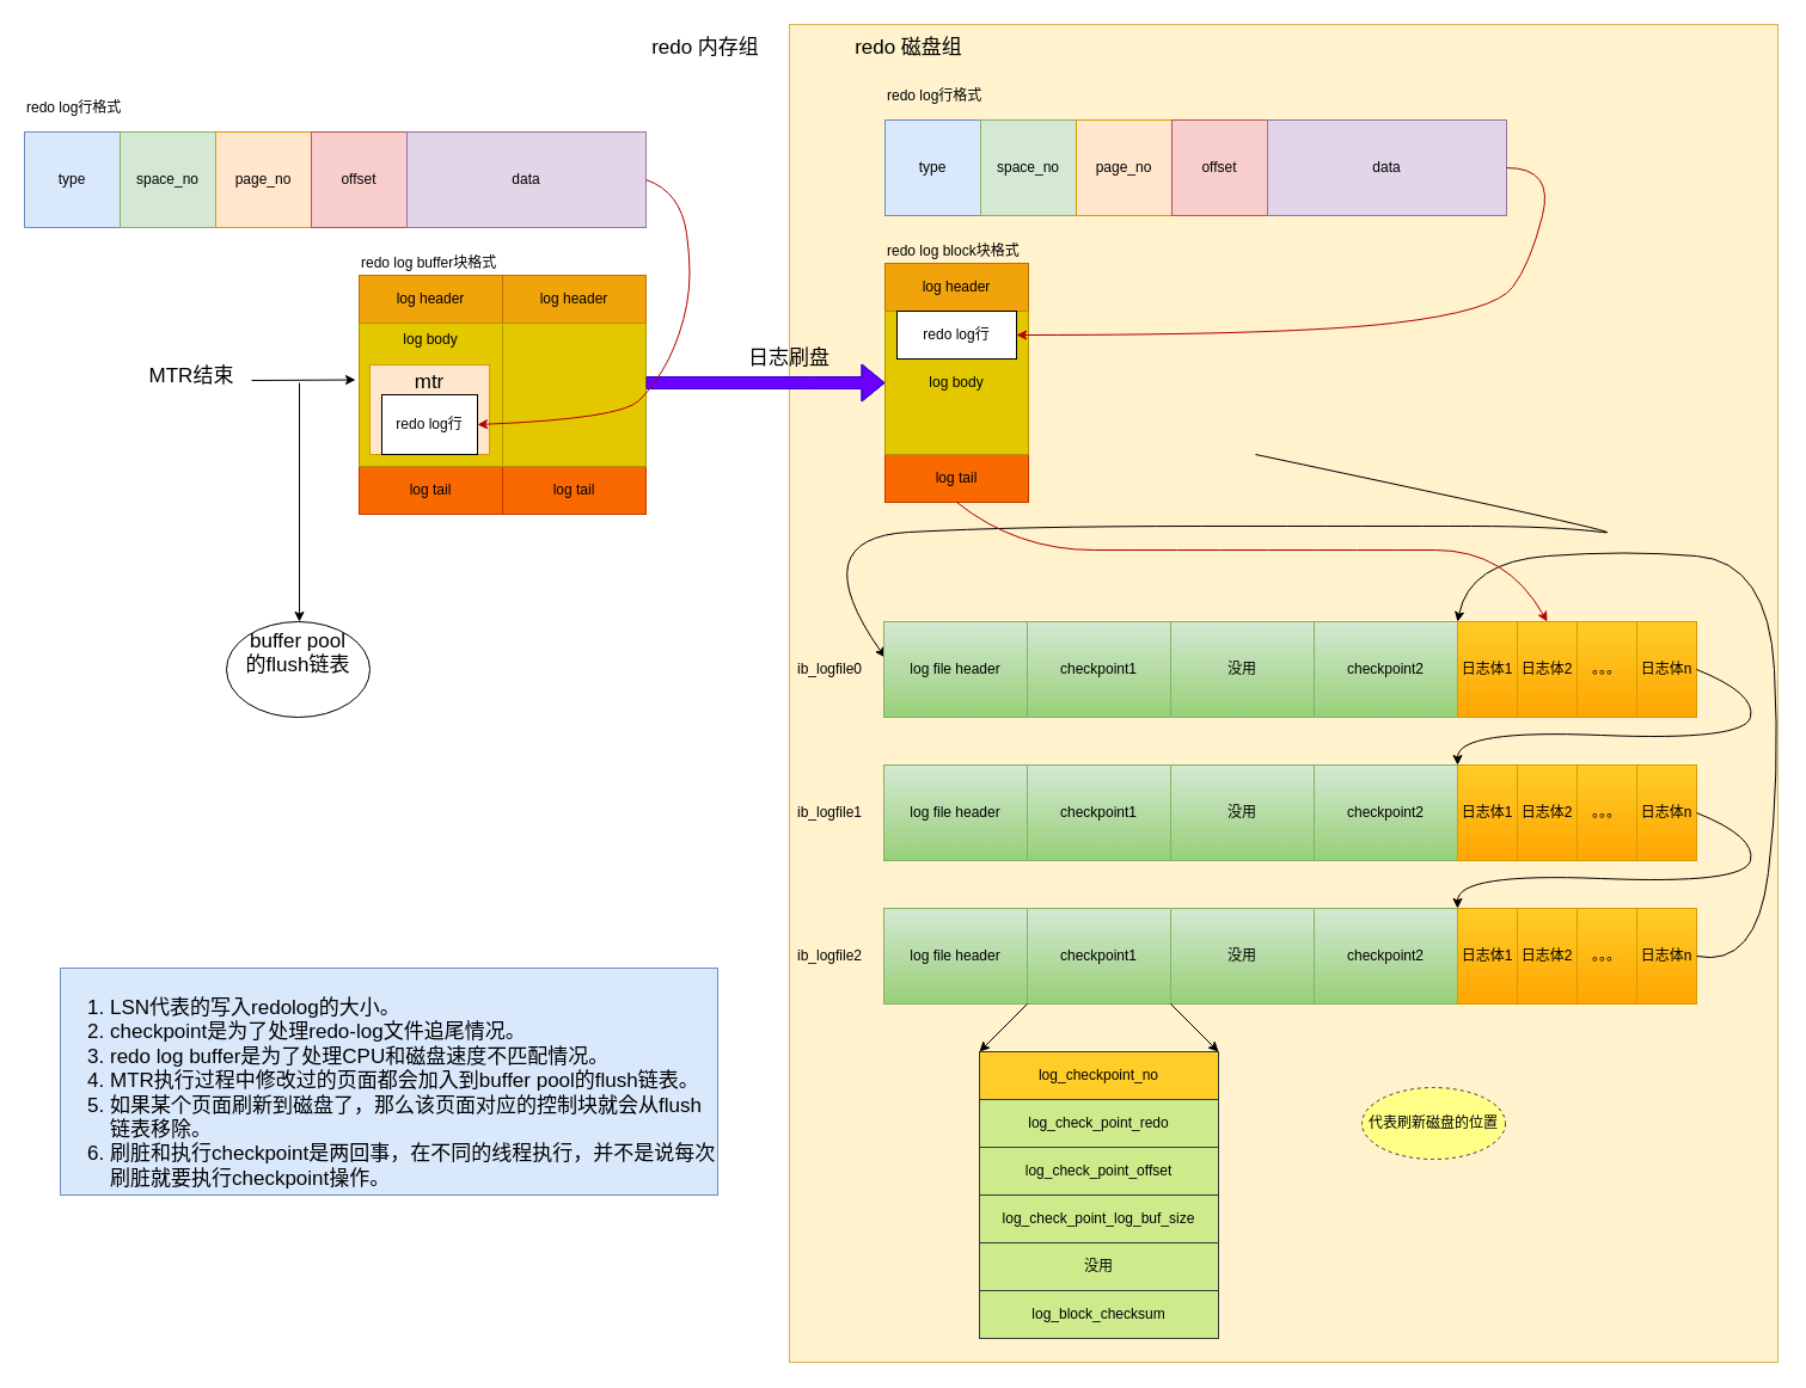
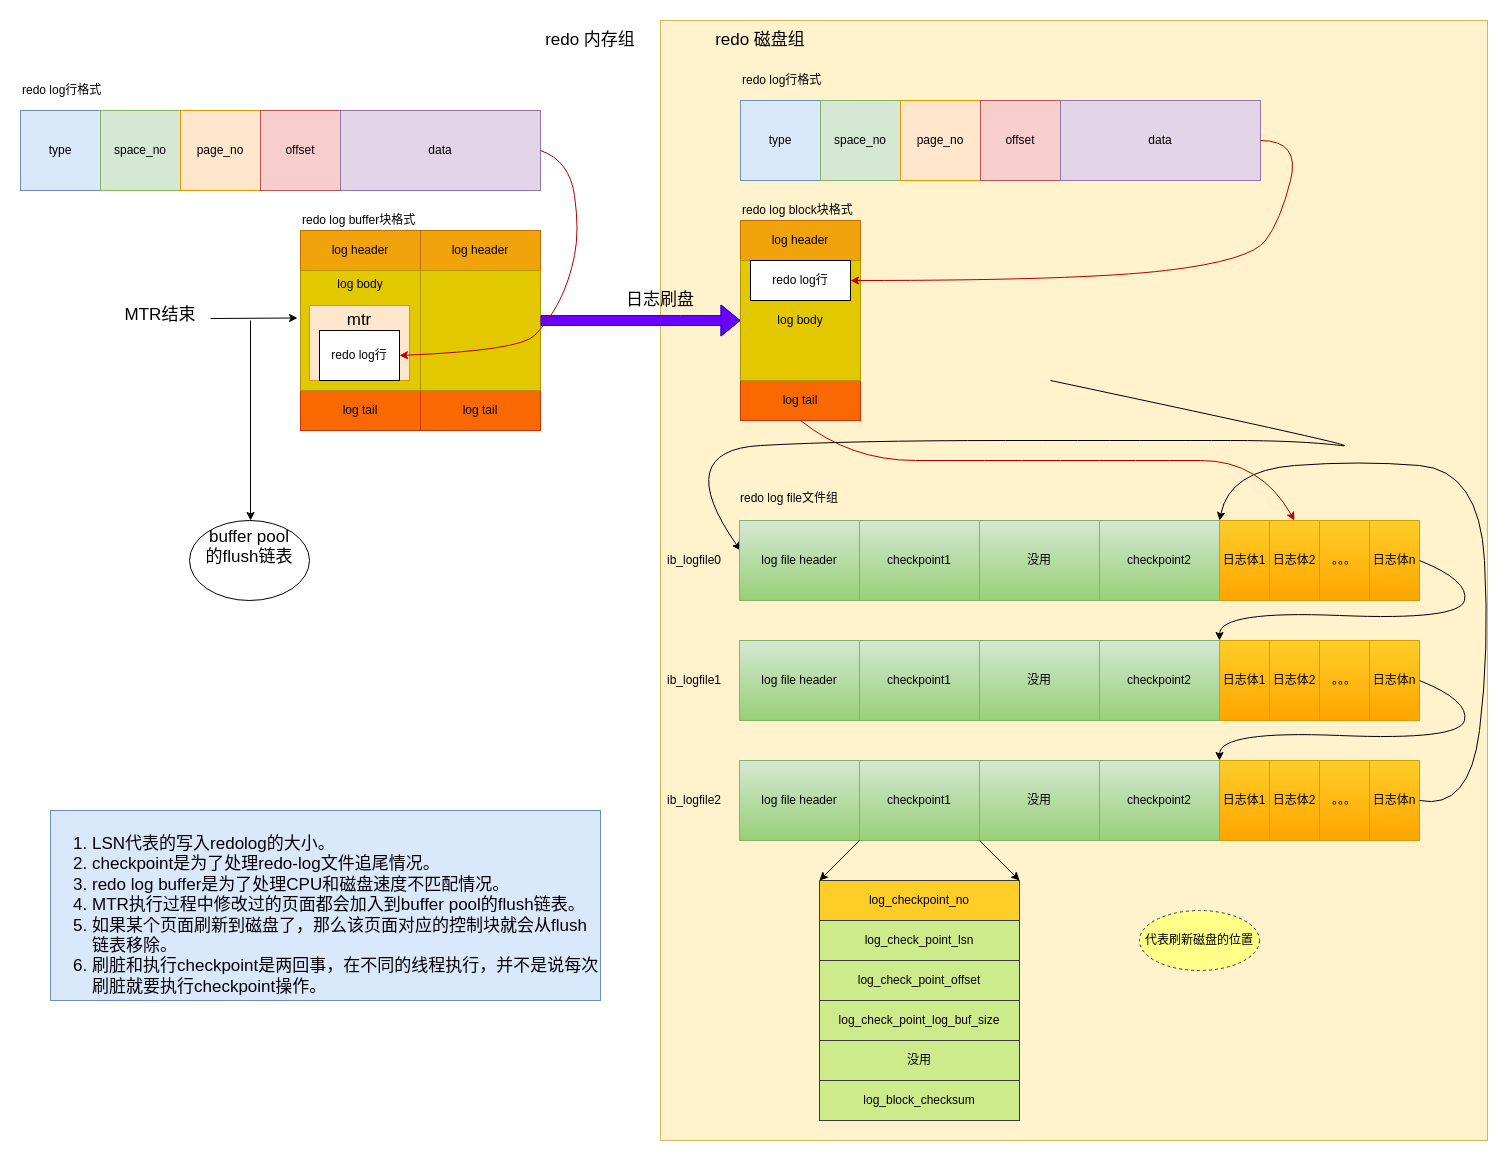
+ <mxCell id="18" value="redo log file文件组" style="text;html=1;strokeColor=none;fillColor=none;align=left;verticalAlign=middle;whiteSpace=wrap;rounded=0;" vertex="1" parent="1"><mxGeometry x="738.04" y="488" width="130" height="20" as="geometry" /></mxCell>
- <mxCell id="55" value="log_check_point_redo" style="rounded=0;whiteSpace=wrap;html=1;align=center;fillColor=#cdeb8b;strokeColor=#36393d;" vertex="1" parent="1"><mxGeometry x="819" y="920" width="200" height="40" as="geometry" /></mxCell>
+ <mxCell id="55" value="log_check_point_lsn" style="rounded=0;whiteSpace=wrap;html=1;align=center;fillColor=#cdeb8b;strokeColor=#36393d;" vertex="1" parent="1"><mxGeometry x="819" y="920" width="200" height="40" as="geometry" /></mxCell>
